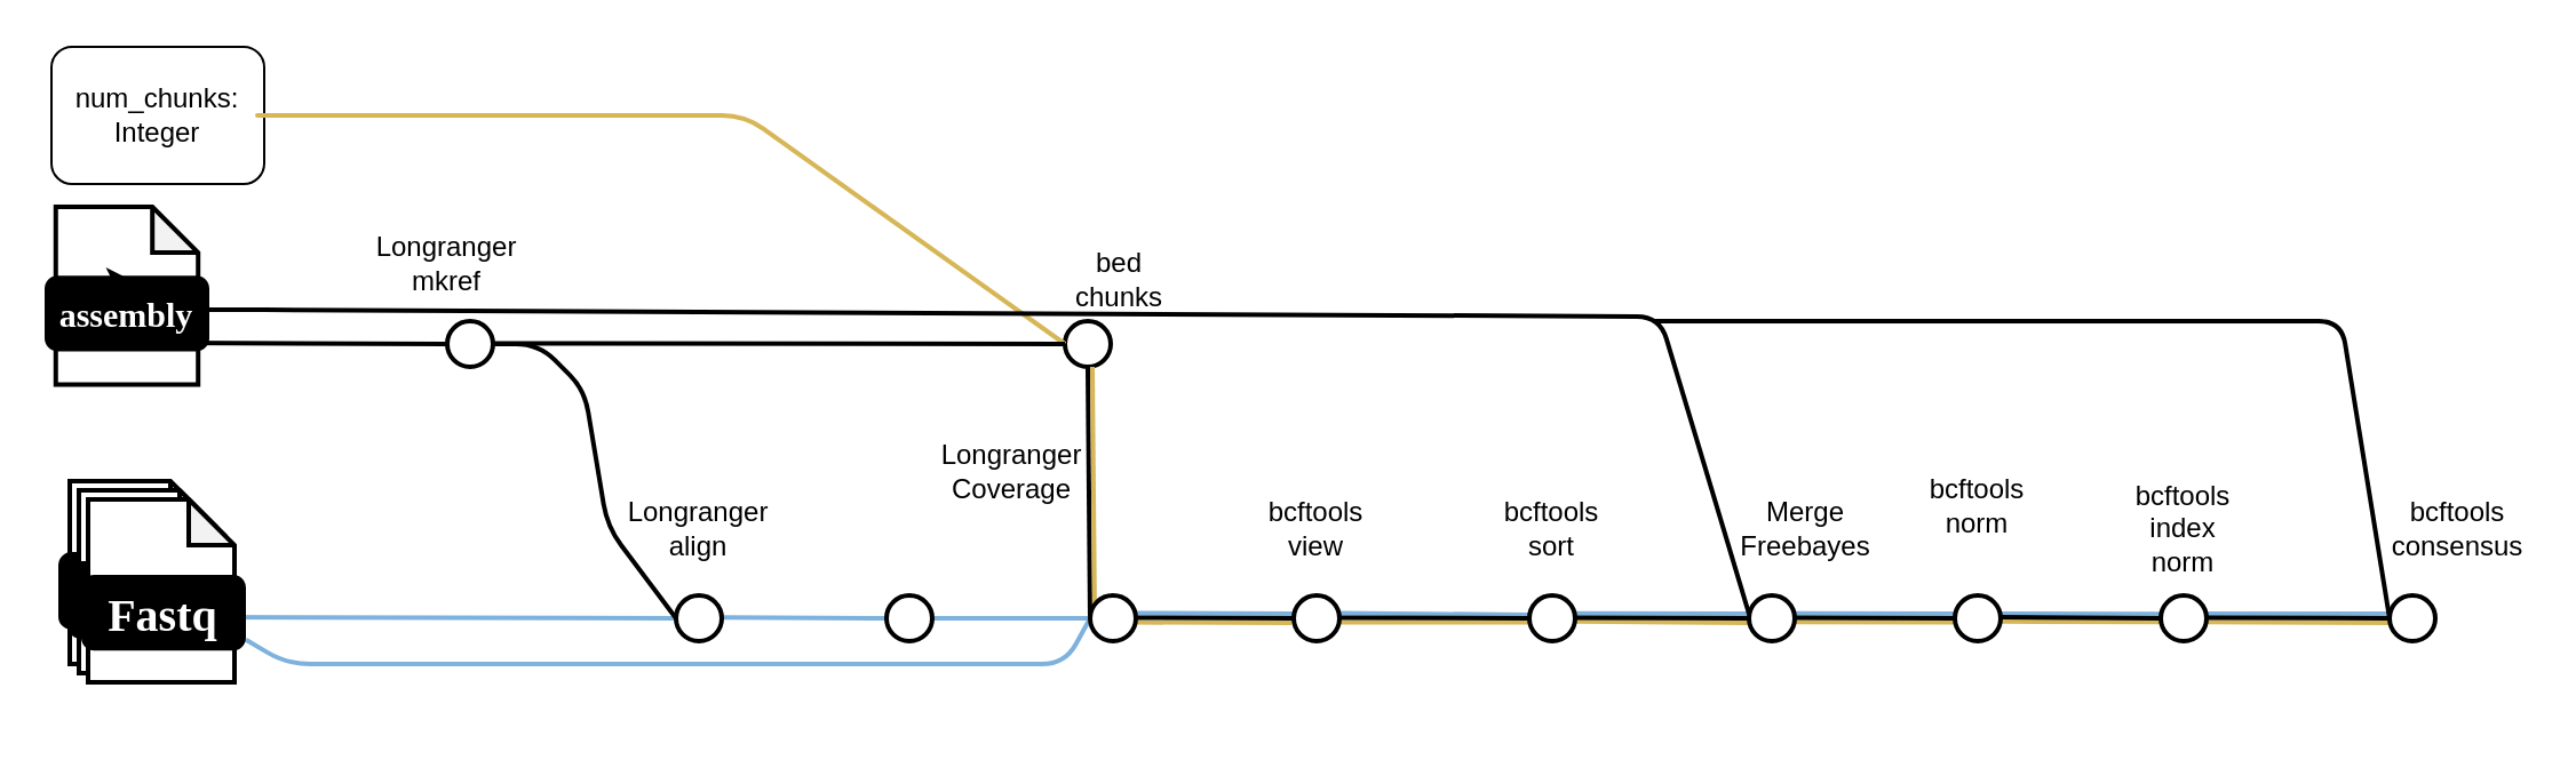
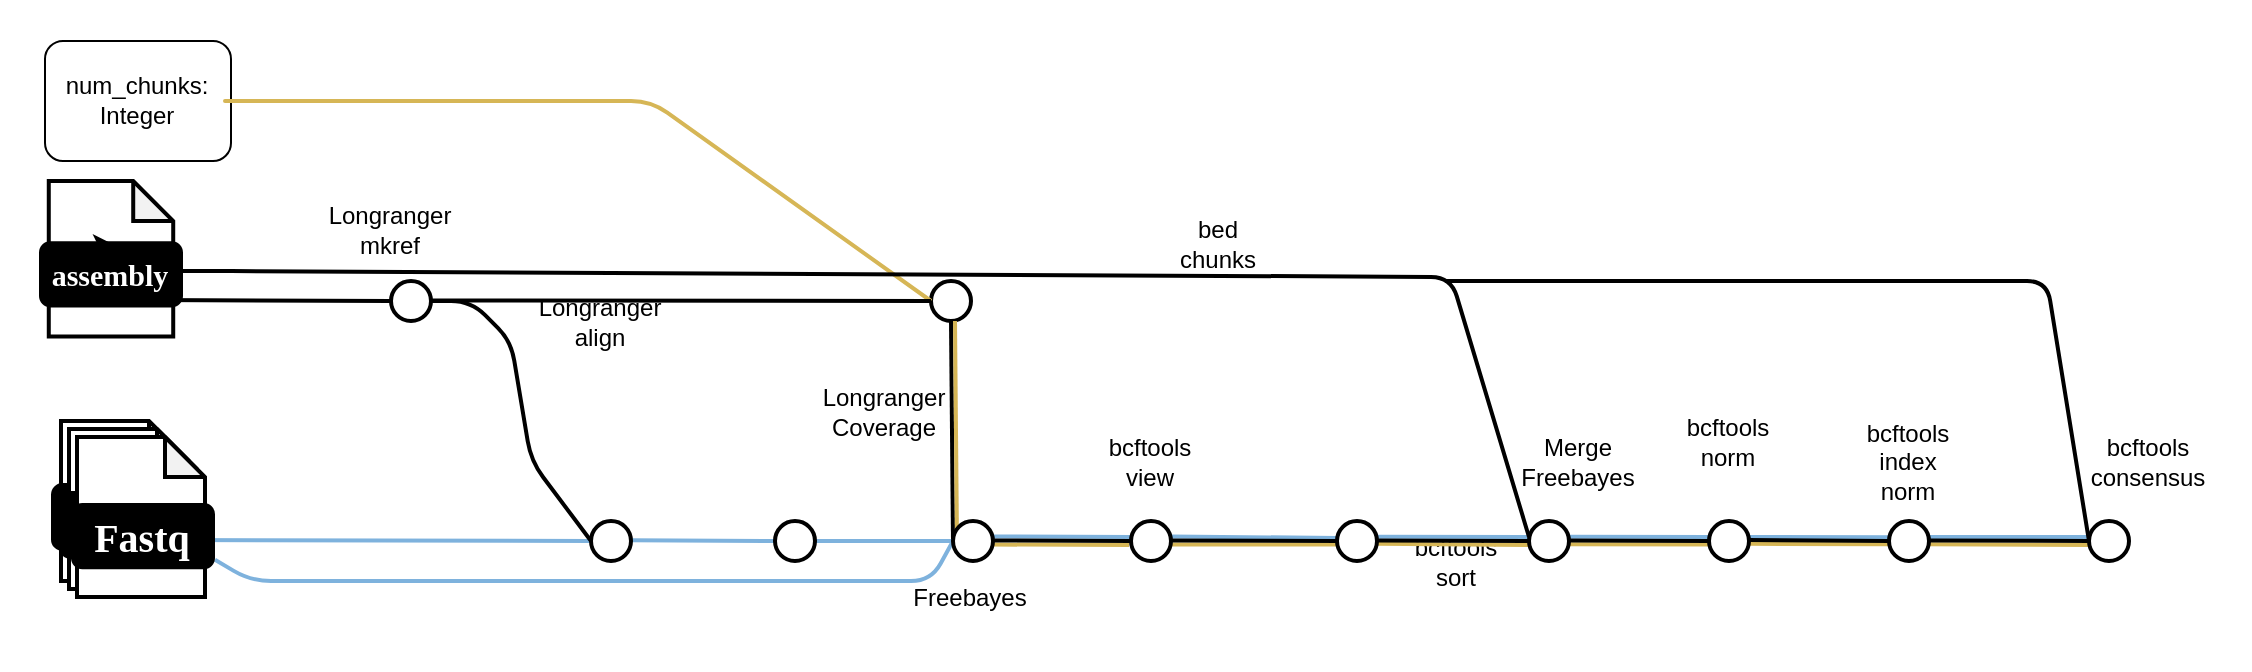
- <mxCell id="13" value="bed chunks" style="text;html=1;strokeColor=none;fillColor=none;align=center;verticalAlign=middle;whiteSpace=wrap;rounded=0;" vertex="1" parent="1"><mxGeometry x="459" y="106" width="60" height="31" as="geometry" /></mxCell>
+ <mxCell id="13" value="bed chunks" style="text;html=1;strokeColor=none;fillColor=none;align=center;verticalAlign=middle;whiteSpace=wrap;rounded=0;" vertex="1" parent="1"><mxGeometry x="579" y="106" width="60" height="31" as="geometry" /></mxCell>
- <mxCell id="12" value="Longranger align" style="text;html=1;strokeColor=none;fillColor=none;align=center;verticalAlign=middle;whiteSpace=wrap;rounded=0;" vertex="1" parent="1"><mxGeometry x="275" y="216" width="60" height="30" as="geometry" /></mxCell>
+ <mxCell id="12" value="Longranger align" style="text;html=1;strokeColor=none;fillColor=none;align=center;verticalAlign=middle;whiteSpace=wrap;rounded=0;" vertex="1" parent="1"><mxGeometry x="270" y="146" width="60" height="30" as="geometry" /></mxCell>
- <mxCell id="16" value="bcftools sort" style="text;html=1;strokeColor=none;fillColor=none;align=center;verticalAlign=middle;whiteSpace=wrap;rounded=0;" vertex="1" parent="1"><mxGeometry x="648" y="216" width="60" height="30" as="geometry" /></mxCell>
+ <mxCell id="16" value="bcftools sort" style="text;html=1;strokeColor=none;fillColor=none;align=center;verticalAlign=middle;whiteSpace=wrap;rounded=0;" vertex="1" parent="1"><mxGeometry x="698" y="266" width="60" height="30" as="geometry" /></mxCell>
+ <mxCell id="26" value="Freebayes" style="text;html=1;strokeColor=none;fillColor=none;align=center;verticalAlign=middle;whiteSpace=wrap;rounded=0;" vertex="1" parent="1"><mxGeometry x="455" y="284" width="60" height="30" as="geometry" /></mxCell>
